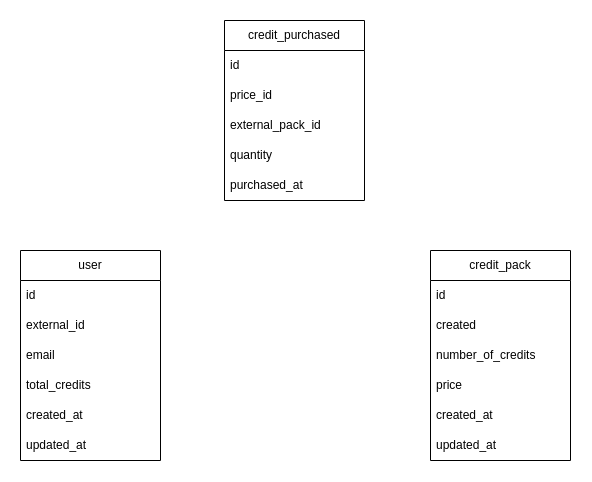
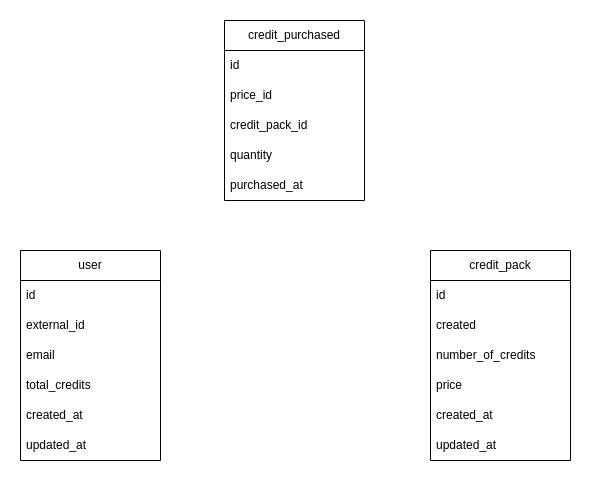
- <mxCell id="19" value="external_pack_id" style="text;strokeColor=none;fillColor=none;align=left;verticalAlign=middle;spacingLeft=4;spacingRight=4;overflow=hidden;points=[[0,0.5],[1,0.5]];portConstraint=eastwest;rotatable=0;whiteSpace=wrap;html=1;" vertex="1" parent="16"><mxGeometry y="90" width="140" height="30" as="geometry" /></mxCell>
+ <mxCell id="19" value="credit_pack_id" style="text;strokeColor=none;fillColor=none;align=left;verticalAlign=middle;spacingLeft=4;spacingRight=4;overflow=hidden;points=[[0,0.5],[1,0.5]];portConstraint=eastwest;rotatable=0;whiteSpace=wrap;html=1;" vertex="1" parent="16"><mxGeometry y="90" width="140" height="30" as="geometry" /></mxCell>
